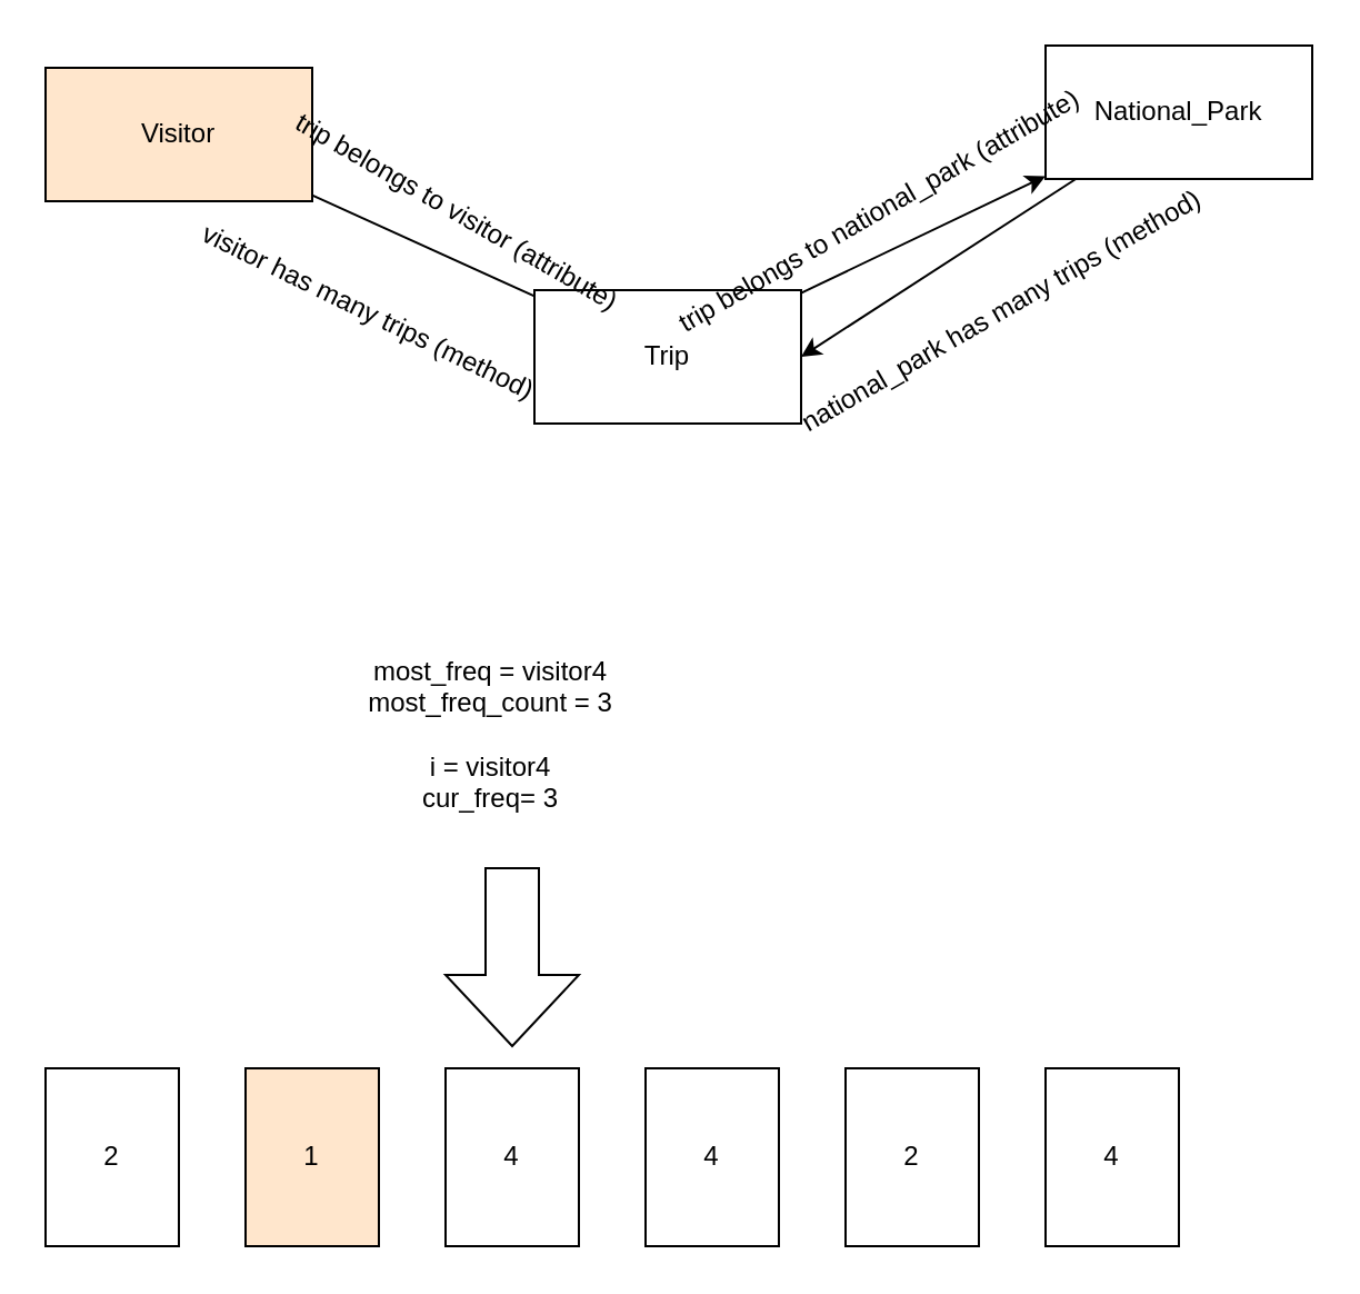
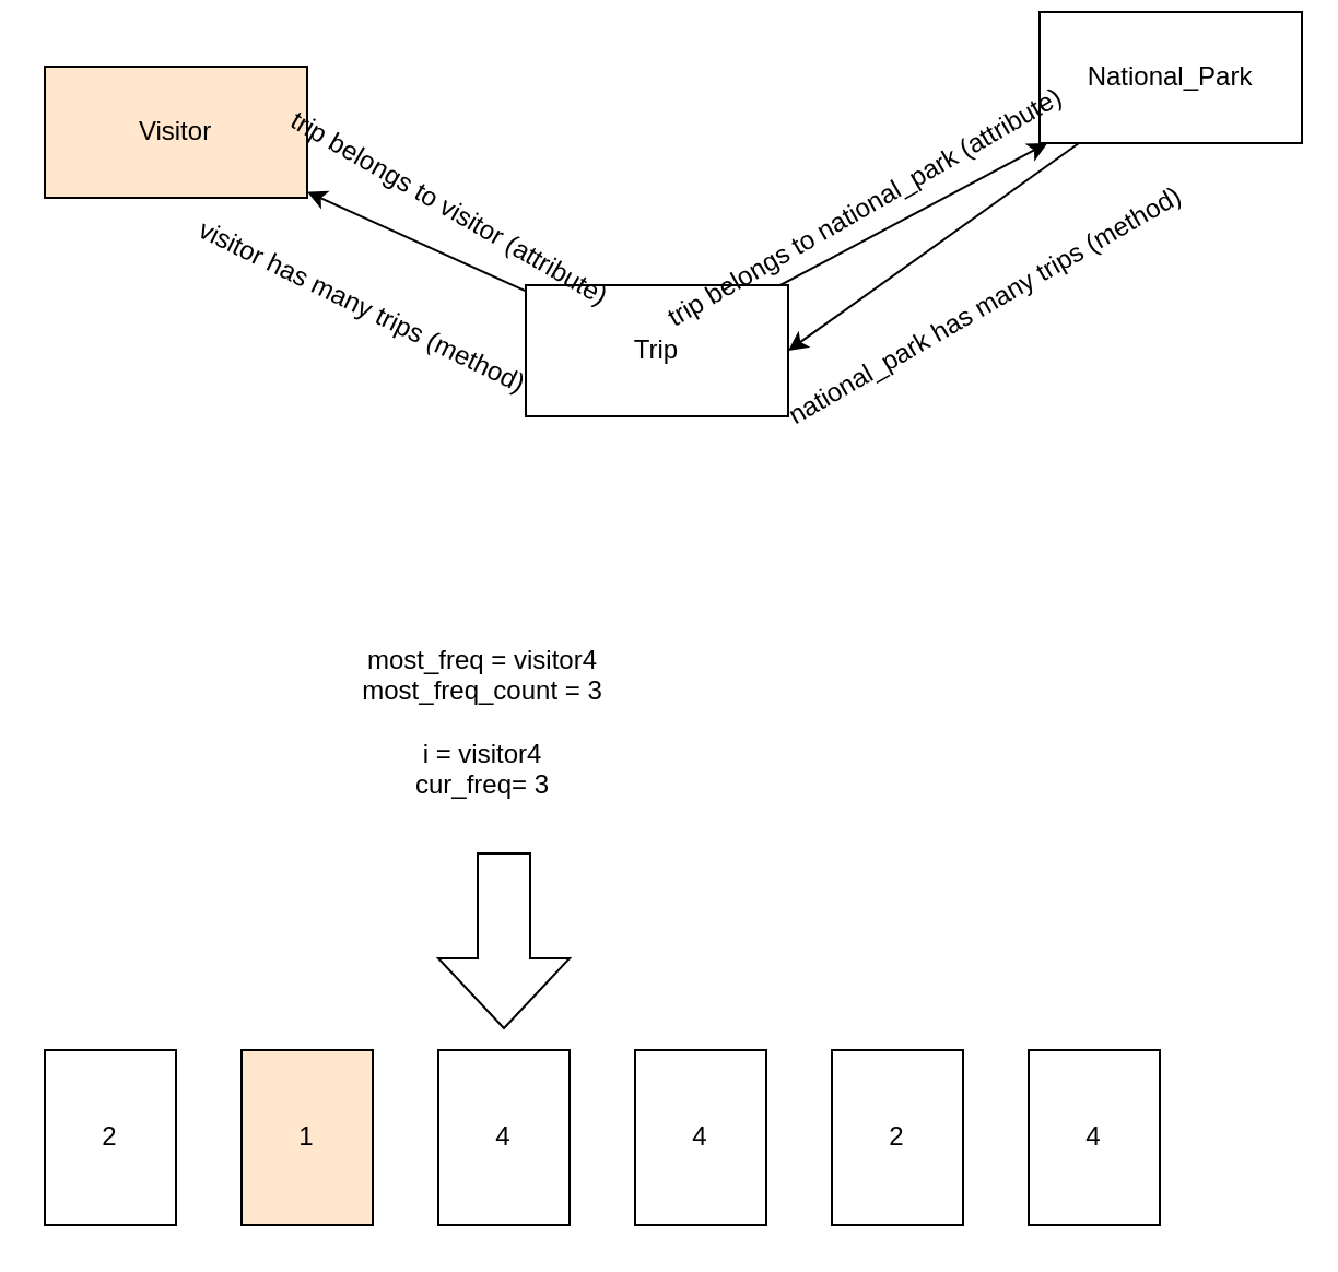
- <mxCell id="6" value="National_Park" style="whiteSpace=wrap;html=1;" vertex="1" parent="1"><mxGeometry x="470" y="20" width="120" height="60" as="geometry" /></mxCell>
+ <mxCell id="6" value="National_Park" style="whiteSpace=wrap;html=1;" vertex="1" parent="1"><mxGeometry x="475" y="5" width="120" height="60" as="geometry" /></mxCell>
- <mxCell id="3" style="edgeStyle=none;html=1;endArrow=none;" edge="1" parent="1" source="4" target="7"><mxGeometry relative="1" as="geometry" /></mxCell>
+ <mxCell id="3" style="edgeStyle=none;html=1;" edge="1" parent="1" source="4" target="7"><mxGeometry relative="1" as="geometry" /></mxCell>
